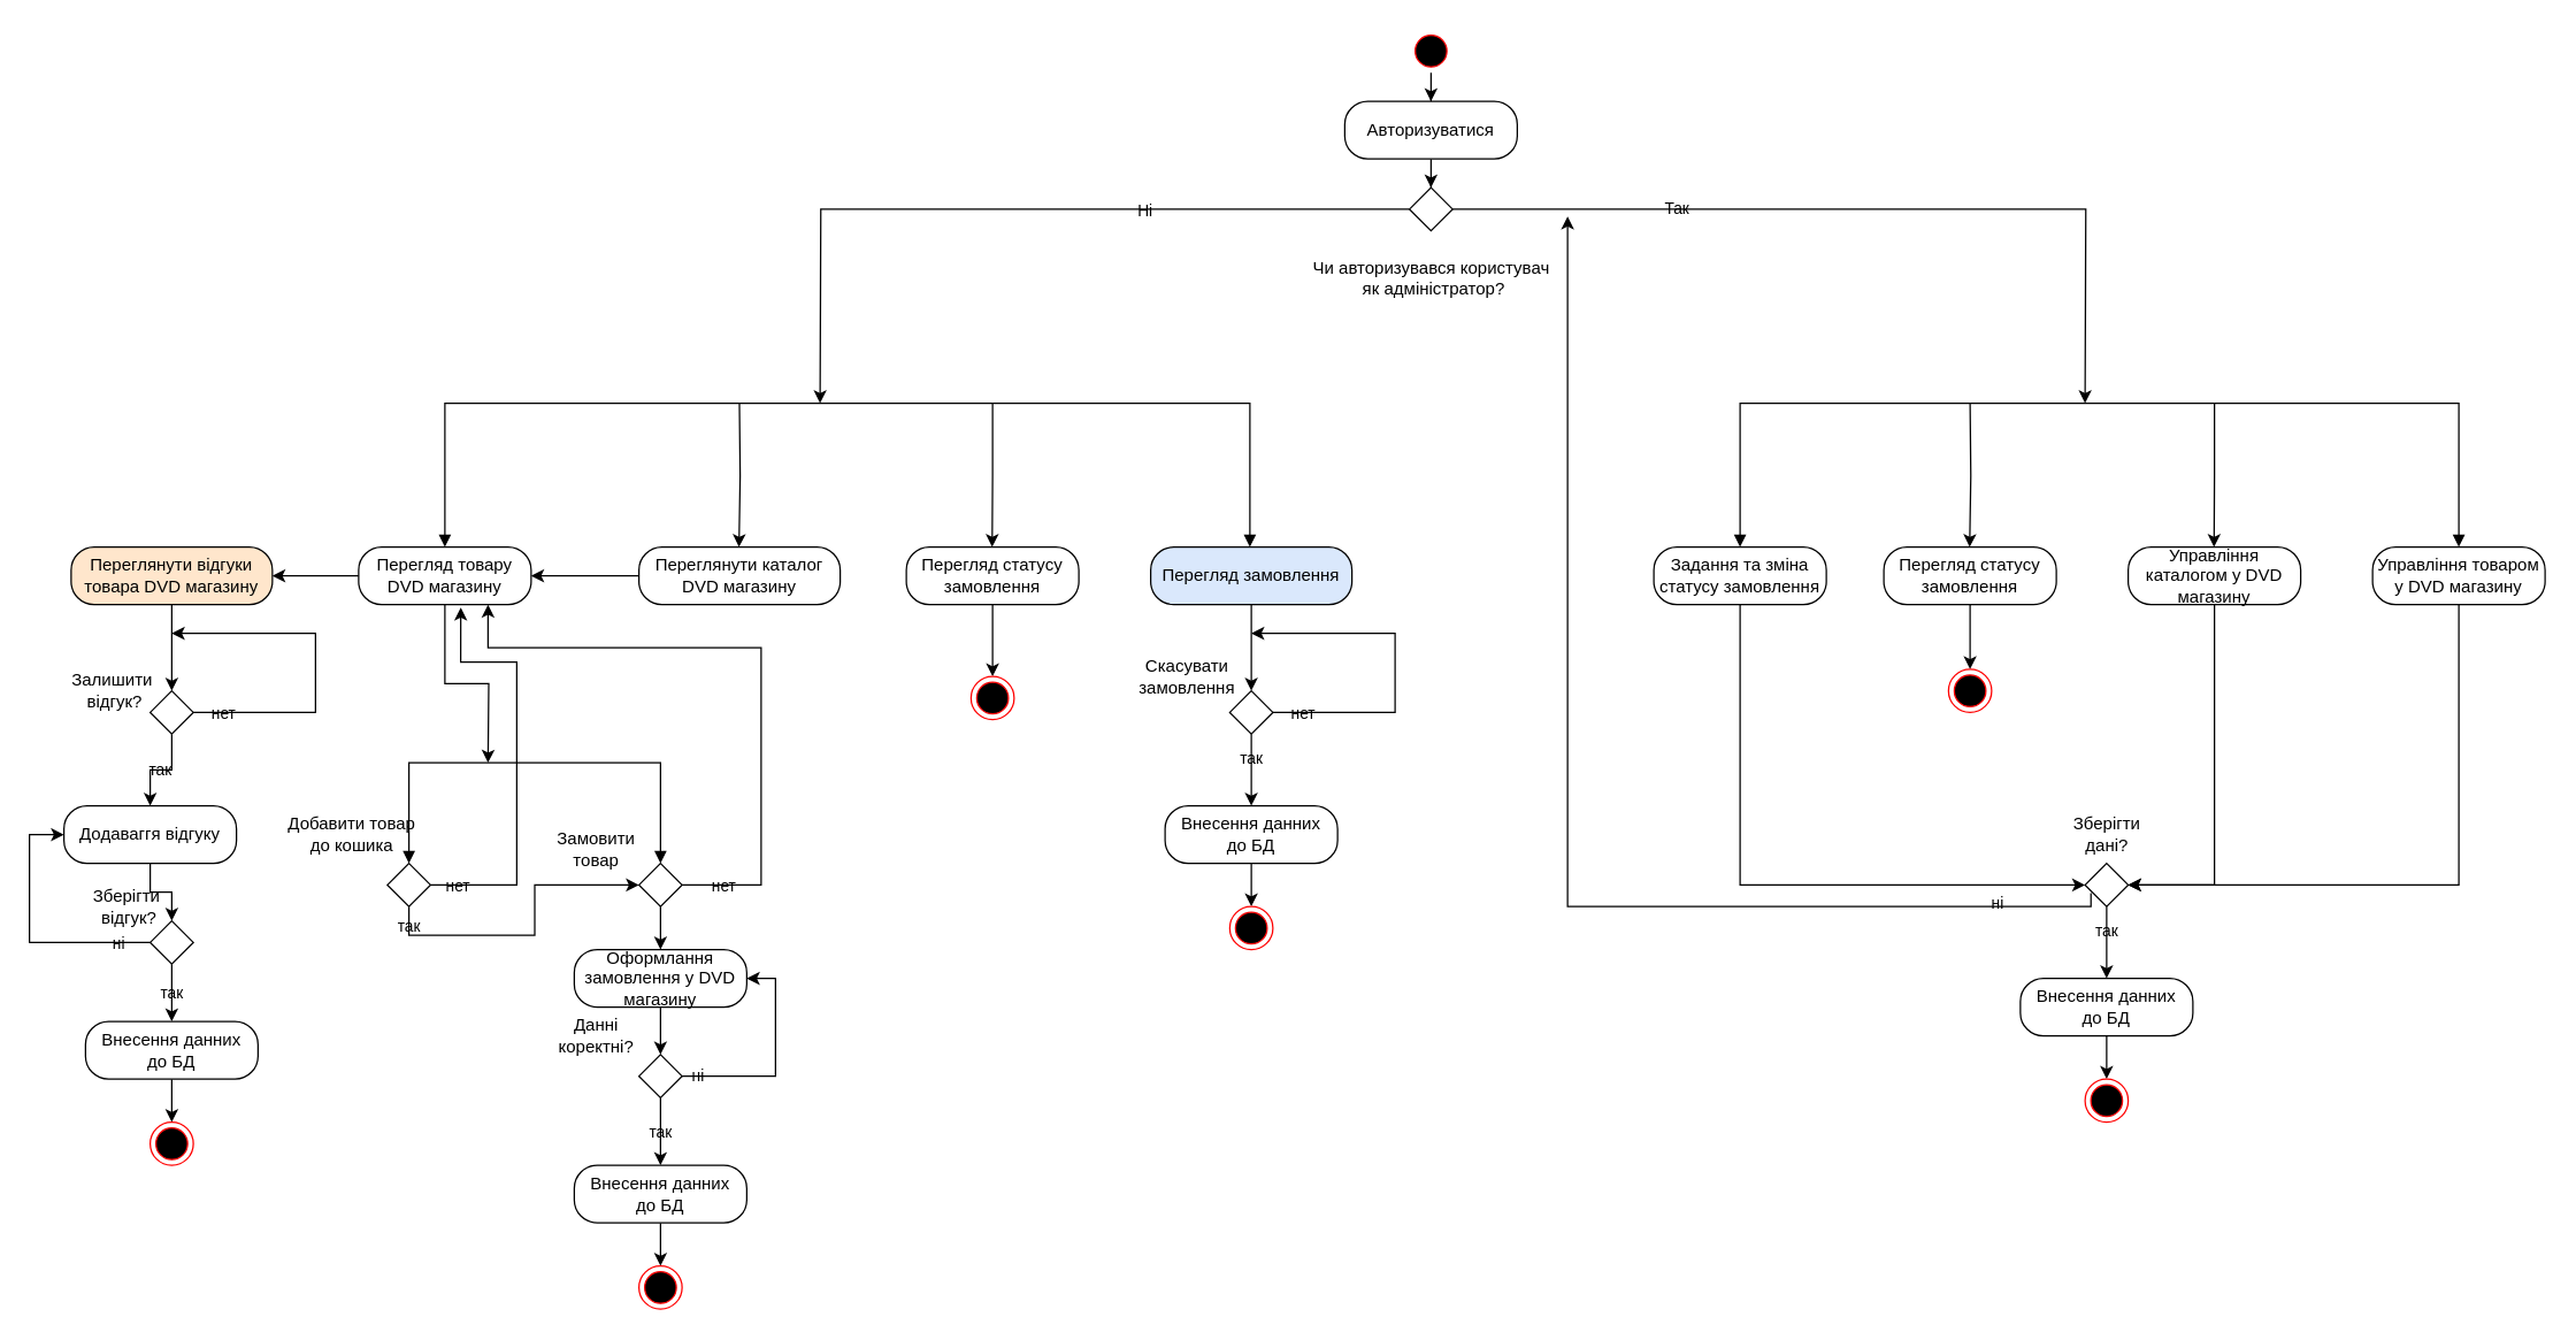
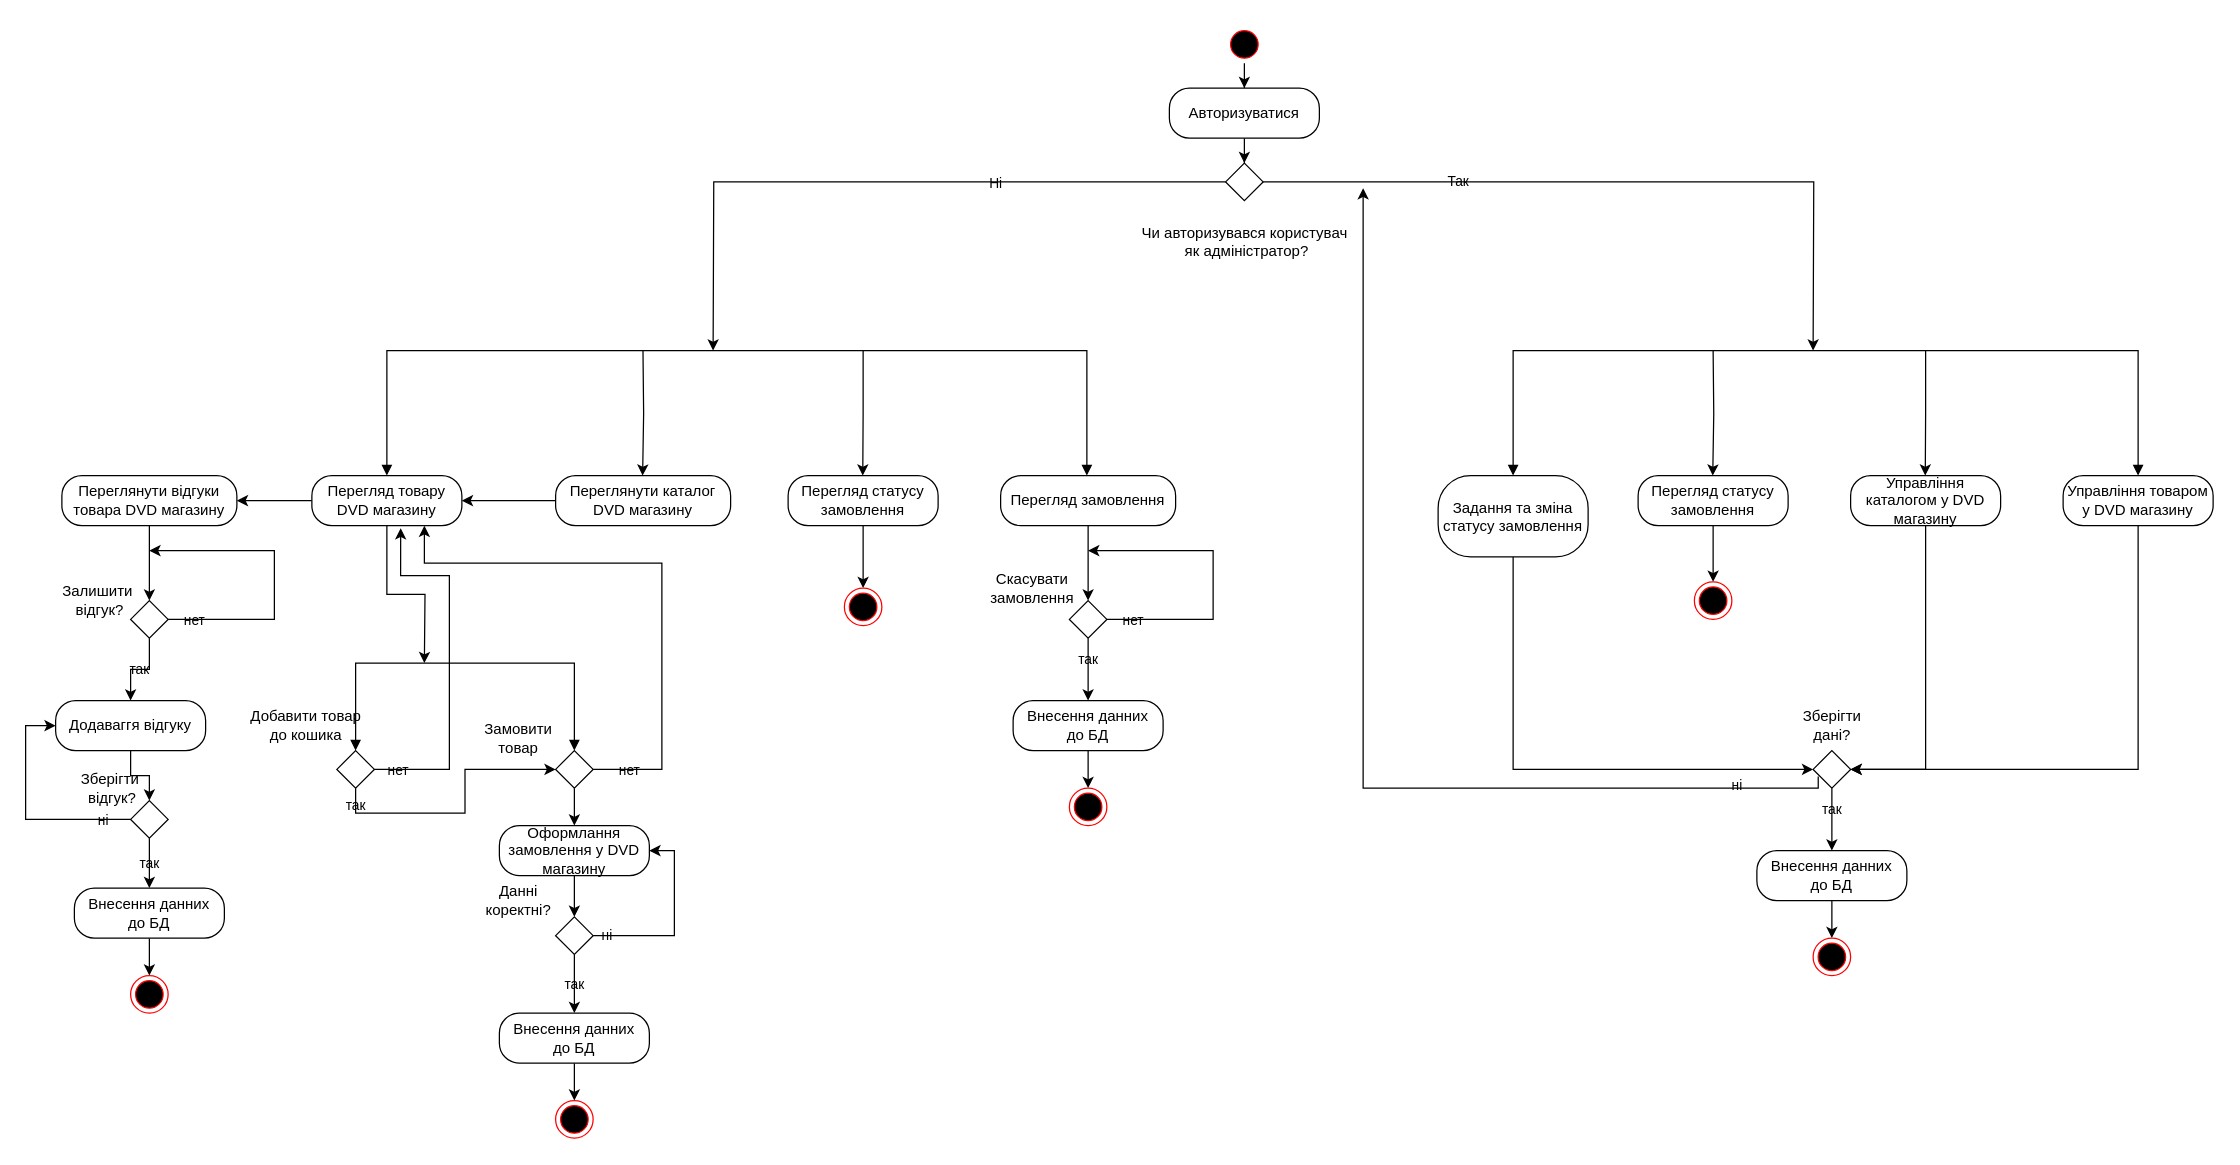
- <mxCell id="15" value="Переглянути відгуки товара DVD магазину" style="rounded=1;whiteSpace=wrap;html=1;arcSize=40;fontColor=#000000;fillColor=#ffe6cc;strokeColor=#000000;labelBackgroundColor=none;labelBorderColor=none;align=center;verticalAlign=middle;fontFamily=Helvetica;fontSize=12;" vertex="1" parent="1"><mxGeometry x="49" y="380" width="140" height="40" as="geometry" /></mxCell>
+ <mxCell id="15" value="Переглянути відгуки товара DVD магазину" style="rounded=1;whiteSpace=wrap;html=1;arcSize=40;fontColor=#000000;fillColor=#FFFFFF;strokeColor=#000000;labelBackgroundColor=none;labelBorderColor=none;align=center;verticalAlign=middle;fontFamily=Helvetica;fontSize=12;" vertex="1" parent="1"><mxGeometry x="49" y="380" width="140" height="40" as="geometry" /></mxCell>
- <mxCell id="59" value="Перегляд замовлення" style="rounded=1;whiteSpace=wrap;html=1;arcSize=40;fontColor=#000000;fillColor=#dae8fc;strokeColor=#000000;labelBackgroundColor=none;labelBorderColor=none;" vertex="1" parent="1"><mxGeometry x="800" y="380" width="140" height="40" as="geometry" /></mxCell>
+ <mxCell id="59" value="Перегляд замовлення" style="rounded=1;whiteSpace=wrap;html=1;arcSize=40;fontColor=#000000;fillColor=#FFFFFF;strokeColor=#000000;labelBackgroundColor=none;labelBorderColor=none;" vertex="1" parent="1"><mxGeometry x="800" y="380" width="140" height="40" as="geometry" /></mxCell>
- <mxCell id="69" value="Задання та зміна статусу замовлення" style="rounded=1;whiteSpace=wrap;html=1;arcSize=40;fontColor=#000000;fillColor=#FFFFFF;strokeColor=#000000;labelBackgroundColor=none;labelBorderColor=none;align=center;verticalAlign=middle;fontFamily=Helvetica;fontSize=12;" vertex="1" parent="1"><mxGeometry x="1150" y="380" width="120" height="40" as="geometry" /></mxCell>
+ <mxCell id="69" value="Задання та зміна статусу замовлення" style="rounded=1;whiteSpace=wrap;html=1;arcSize=40;fontColor=#000000;fillColor=#FFFFFF;strokeColor=#000000;labelBackgroundColor=none;labelBorderColor=none;align=center;verticalAlign=middle;fontFamily=Helvetica;fontSize=12;" vertex="1" parent="1"><mxGeometry x="1150" y="380" width="120" height="65" as="geometry" /></mxCell>
